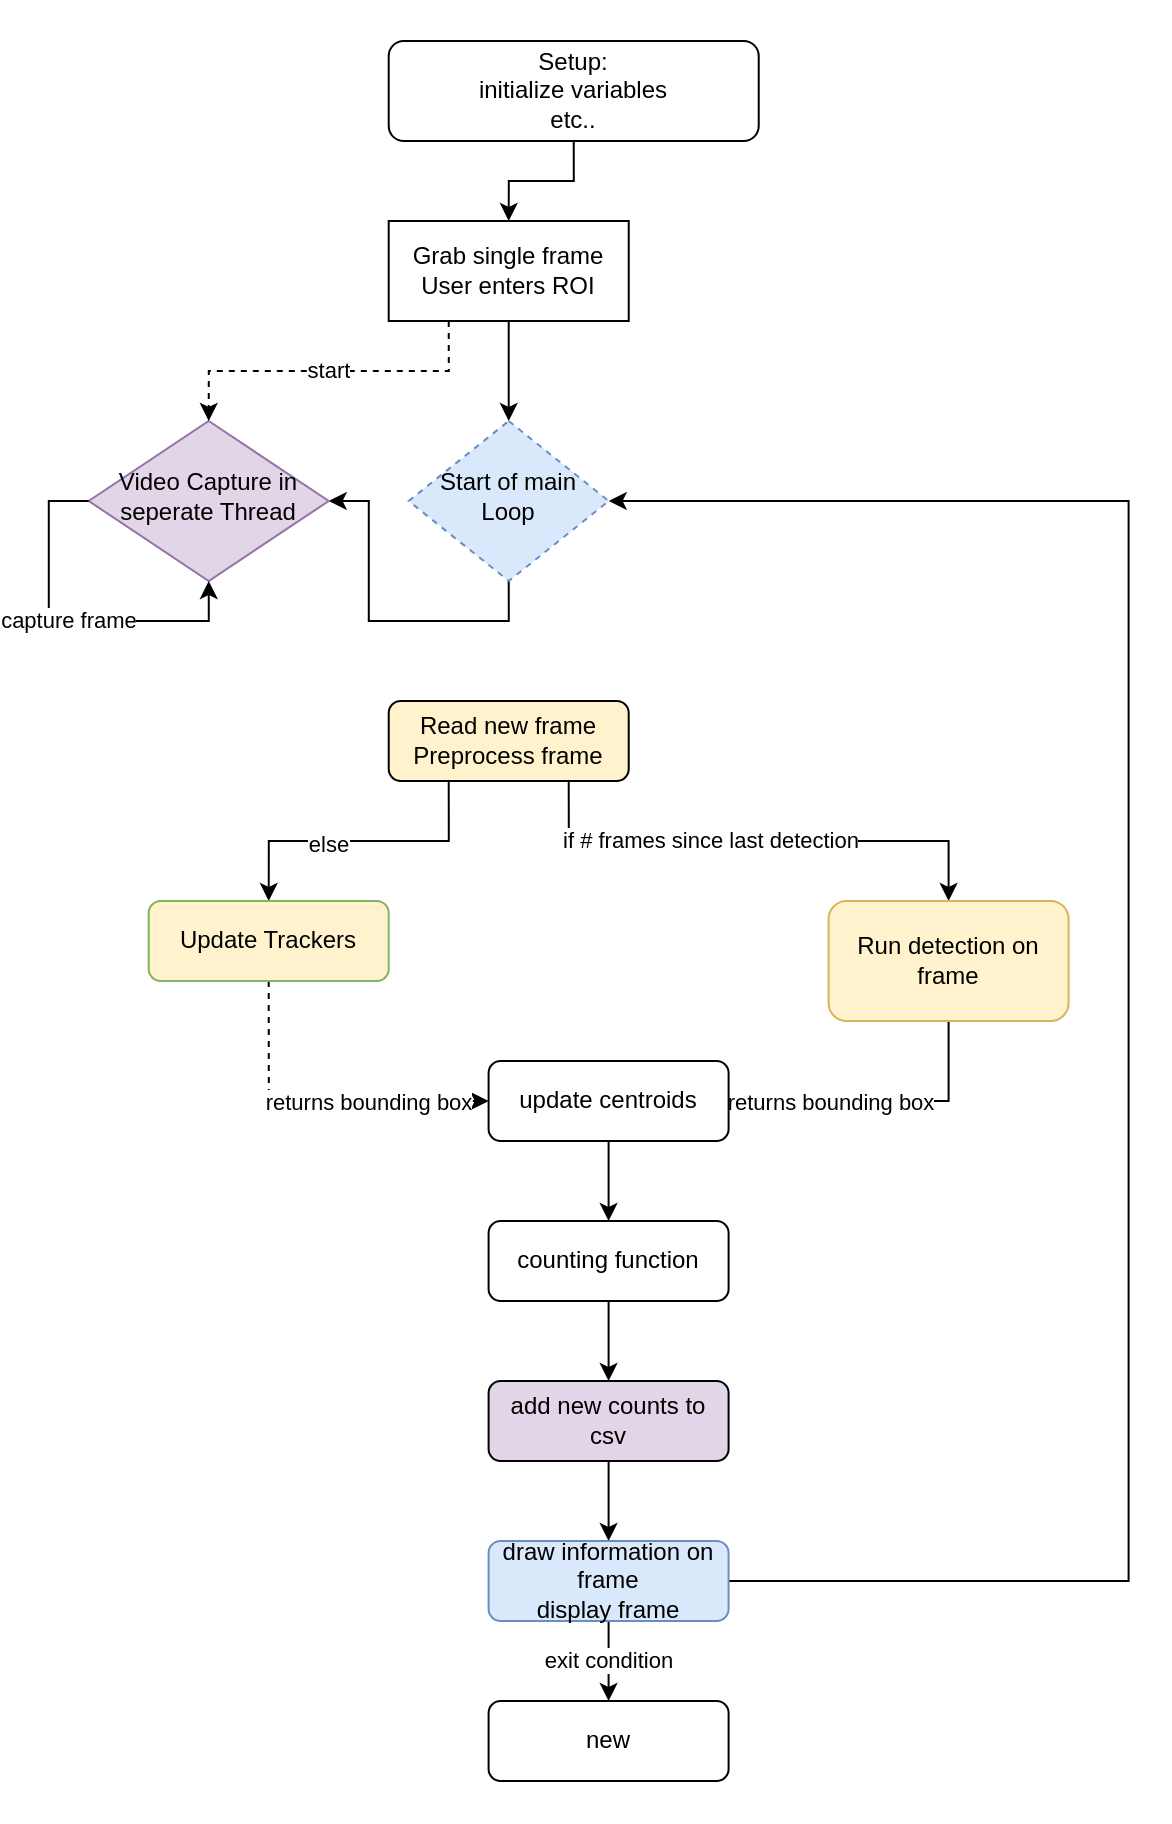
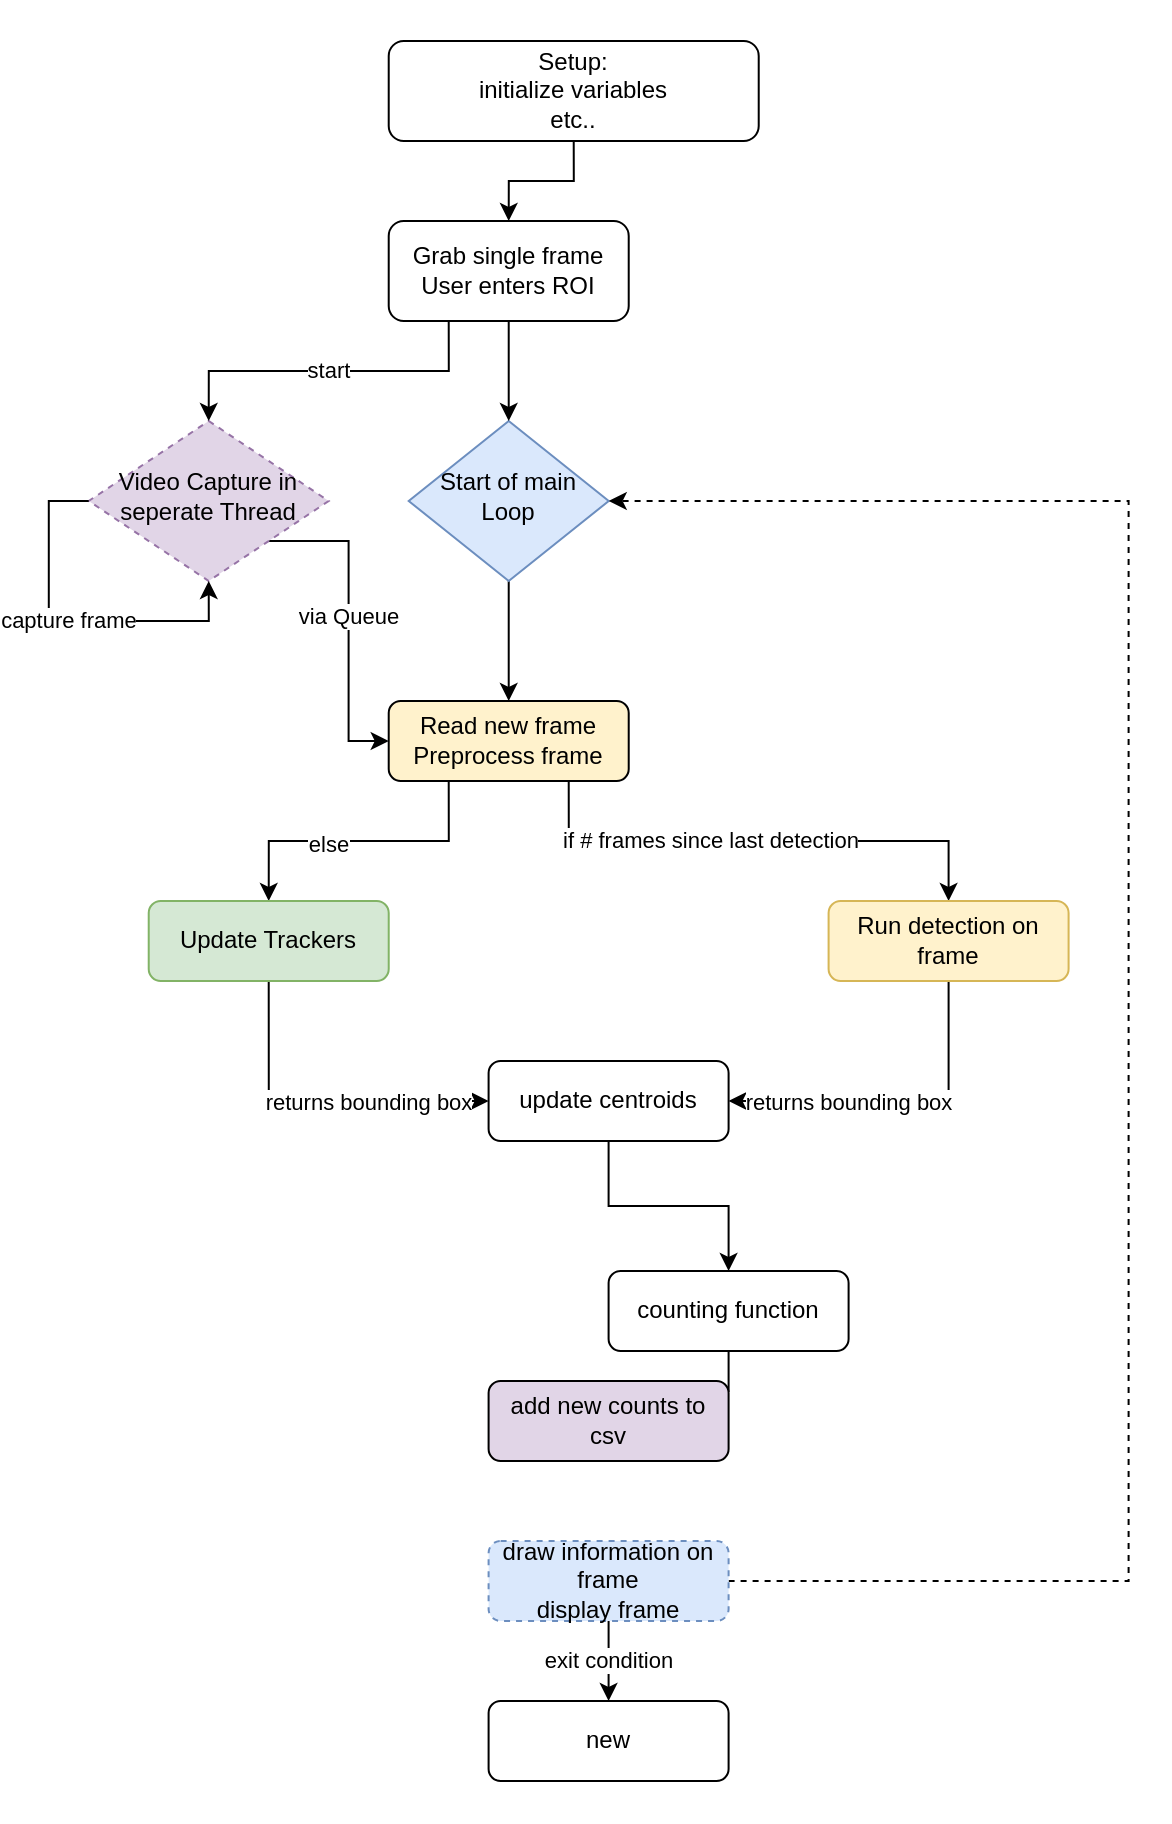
- <mxCell id="22" value="&lt;div&gt;Grab single frame&lt;/div&gt;&lt;div&gt;User enters ROI&lt;/div&gt;" style="whiteSpace=wrap;html=1;arcSize=15;rounded=0;" vertex="1" parent="1"><mxGeometry x="170.86" y="110" width="120" height="50" as="geometry" /></mxCell>
+ <mxCell id="22" value="&lt;div&gt;Grab single frame&lt;/div&gt;&lt;div&gt;User enters ROI&lt;/div&gt;" style="rounded=1;whiteSpace=wrap;html=1;arcSize=15;" vertex="1" parent="1"><mxGeometry x="170.86" y="110" width="120" height="50" as="geometry" /></mxCell>
- <mxCell id="21" value="start" style="edgeStyle=orthogonalEdgeStyle;rounded=0;orthogonalLoop=1;jettySize=auto;html=1;exitX=0.25;exitY=1;exitDx=0;exitDy=0;entryX=0.5;entryY=0;entryDx=0;entryDy=0;dashed=1;" edge="1" parent="1" source="22" target="13"><mxGeometry relative="1" as="geometry" /></mxCell>
+ <mxCell id="21" value="start" style="edgeStyle=orthogonalEdgeStyle;rounded=0;orthogonalLoop=1;jettySize=auto;html=1;exitX=0.25;exitY=1;exitDx=0;exitDy=0;entryX=0.5;entryY=0;entryDx=0;entryDy=0;" edge="1" parent="1" source="22" target="13"><mxGeometry relative="1" as="geometry" /></mxCell>
- <mxCell id="13" value="&lt;div&gt;Video Capture in &lt;br&gt;&lt;/div&gt;&lt;div&gt;seperate Thread&lt;br&gt;&lt;/div&gt;" style="rhombus;whiteSpace=wrap;html=1;shadow=0;fontFamily=Helvetica;fontSize=12;align=center;strokeWidth=1;spacing=6;spacingTop=-4;fillColor=#e1d5e7;strokeColor=#9673a6;" parent="1" vertex="1"><mxGeometry x="20.86" y="210" width="120" height="80" as="geometry" /></mxCell>
+ <mxCell id="13" value="&lt;div&gt;Video Capture in &lt;br&gt;&lt;/div&gt;&lt;div&gt;seperate Thread&lt;br&gt;&lt;/div&gt;" style="rhombus;whiteSpace=wrap;html=1;shadow=0;fontFamily=Helvetica;fontSize=12;align=center;strokeWidth=1;spacing=6;spacingTop=-4;fillColor=#e1d5e7;strokeColor=#9673a6;dashed=1;" parent="1" vertex="1"><mxGeometry x="20.86" y="210" width="120" height="80" as="geometry" /></mxCell>
- <mxCell id="5" value="Start of main Loop" style="rhombus;whiteSpace=wrap;html=1;shadow=0;fontFamily=Helvetica;fontSize=12;align=center;strokeWidth=1;spacing=6;spacingTop=-4;fillColor=#dae8fc;strokeColor=#6c8ebf;dashed=1;" parent="1" vertex="1"><mxGeometry x="180.86" y="210" width="100" height="80" as="geometry" /></mxCell>
+ <mxCell id="5" value="Start of main Loop" style="rhombus;whiteSpace=wrap;html=1;shadow=0;fontFamily=Helvetica;fontSize=12;align=center;strokeWidth=1;spacing=6;spacingTop=-4;fillColor=#dae8fc;strokeColor=#6c8ebf;" parent="1" vertex="1"><mxGeometry x="180.86" y="210" width="100" height="80" as="geometry" /></mxCell>
+ <mxCell id="11" style="edgeStyle=orthogonalEdgeStyle;rounded=0;orthogonalLoop=1;jettySize=auto;html=1;exitX=1;exitY=1;exitDx=0;exitDy=0;entryX=0;entryY=0.5;entryDx=0;entryDy=0;" edge="1" parent="1" source="13" target="10"><mxGeometry relative="1" as="geometry"><Array as="points"><mxPoint x="150.8" y="270" /><mxPoint x="150.8" y="370" /></Array></mxGeometry></mxCell>
+ <mxCell id="12" value="via Queue" style="edgeLabel;html=1;align=center;verticalAlign=middle;resizable=0;points=[];" vertex="1" connectable="0" parent="11"><mxGeometry x="-0.035" relative="1" as="geometry"><mxPoint as="offset" /></mxGeometry></mxCell>
- <mxCell id="4" style="edgeStyle=orthogonalEdgeStyle;rounded=0;orthogonalLoop=1;jettySize=auto;html=1;exitX=0.5;exitY=1;exitDx=0;exitDy=0;" edge="1" parent="1" source="5" target="13"><mxGeometry relative="1" as="geometry" /></mxCell>
+ <mxCell id="4" style="edgeStyle=orthogonalEdgeStyle;rounded=0;orthogonalLoop=1;jettySize=auto;html=1;exitX=0.5;exitY=1;exitDx=0;exitDy=0;entryX=0.5;entryY=0;entryDx=0;entryDy=0;" edge="1" parent="1" source="5" target="10"><mxGeometry relative="1" as="geometry" /></mxCell>
- <mxCell id="16" value="Update Trackers" style="rounded=1;whiteSpace=wrap;html=1;fontSize=12;glass=0;strokeWidth=1;shadow=0;fillColor=#fff2cc;strokeColor=#82b366;" parent="1" vertex="1"><mxGeometry x="50.86" y="450" width="120" height="40" as="geometry" /></mxCell>
+ <mxCell id="16" value="Update Trackers" style="rounded=1;whiteSpace=wrap;html=1;fontSize=12;glass=0;strokeWidth=1;shadow=0;fillColor=#d5e8d4;strokeColor=#82b366;" parent="1" vertex="1"><mxGeometry x="50.86" y="450" width="120" height="40" as="geometry" /></mxCell>
- <mxCell id="19" value="Run detection on frame" style="rounded=1;whiteSpace=wrap;html=1;fontSize=12;glass=0;strokeWidth=1;shadow=0;fillColor=#fff2cc;strokeColor=#d6b656;" parent="1" vertex="1"><mxGeometry x="390.8" y="450" width="120" height="60" as="geometry" /></mxCell>
+ <mxCell id="19" value="Run detection on frame" style="rounded=1;whiteSpace=wrap;html=1;fontSize=12;glass=0;strokeWidth=1;shadow=0;fillColor=#fff2cc;strokeColor=#d6b656;" parent="1" vertex="1"><mxGeometry x="390.8" y="450" width="120" height="40" as="geometry" /></mxCell>
- <mxCell id="30" style="edgeStyle=orthogonalEdgeStyle;rounded=0;orthogonalLoop=1;jettySize=auto;html=1;exitX=1;exitY=0.5;exitDx=0;exitDy=0;entryX=1;entryY=0.5;entryDx=0;entryDy=0;" edge="1" parent="1" source="32" target="5"><mxGeometry relative="1" as="geometry"><Array as="points"><mxPoint x="540.8" y="790" /><mxPoint x="540.8" y="250" /></Array></mxGeometry></mxCell>
+ <mxCell id="30" style="edgeStyle=orthogonalEdgeStyle;rounded=0;orthogonalLoop=1;jettySize=auto;html=1;exitX=1;exitY=0.5;exitDx=0;exitDy=0;entryX=1;entryY=0.5;entryDx=0;entryDy=0;dashed=1;" edge="1" parent="1" source="32" target="5"><mxGeometry relative="1" as="geometry"><Array as="points"><mxPoint x="540.8" y="790" /><mxPoint x="540.8" y="250" /></Array></mxGeometry></mxCell>
- <mxCell id="14" style="edgeStyle=orthogonalEdgeStyle;rounded=0;orthogonalLoop=1;jettySize=auto;html=1;exitX=0.5;exitY=1;exitDx=0;exitDy=0;entryX=0;entryY=0.5;entryDx=0;entryDy=0;dashed=1;" edge="1" parent="1" source="16" target="25"><mxGeometry relative="1" as="geometry" /></mxCell>
+ <mxCell id="14" style="edgeStyle=orthogonalEdgeStyle;rounded=0;orthogonalLoop=1;jettySize=auto;html=1;exitX=0.5;exitY=1;exitDx=0;exitDy=0;entryX=0;entryY=0.5;entryDx=0;entryDy=0;" edge="1" parent="1" source="16" target="25"><mxGeometry relative="1" as="geometry" /></mxCell>
- <mxCell id="27" value="counting function" style="rounded=1;whiteSpace=wrap;html=1;" vertex="1" parent="1"><mxGeometry x="220.8" y="610" width="120" height="40" as="geometry" /></mxCell>
+ <mxCell id="27" value="counting function" style="rounded=1;whiteSpace=wrap;html=1;" vertex="1" parent="1"><mxGeometry x="280.8" y="635" width="120" height="40" as="geometry" /></mxCell>
- <mxCell id="28" style="edgeStyle=orthogonalEdgeStyle;rounded=0;orthogonalLoop=1;jettySize=auto;html=1;exitX=0.5;exitY=1;exitDx=0;exitDy=0;entryX=0.5;entryY=0;entryDx=0;entryDy=0;" edge="1" parent="1" source="29" target="32"><mxGeometry relative="1" as="geometry" /></mxCell>
- <mxCell id="32" value="&lt;div&gt;draw information on frame&lt;/div&gt;&lt;div&gt;display frame&lt;br&gt;&lt;/div&gt;" style="rounded=1;whiteSpace=wrap;html=1;fillColor=#dae8fc;strokeColor=#6c8ebf;" vertex="1" parent="1"><mxGeometry x="220.8" y="770" width="120" height="40" as="geometry" /></mxCell>
+ <mxCell id="32" value="&lt;div&gt;draw information on frame&lt;/div&gt;&lt;div&gt;display frame&lt;br&gt;&lt;/div&gt;" style="rounded=1;whiteSpace=wrap;html=1;fillColor=#dae8fc;strokeColor=#6c8ebf;dashed=1;" vertex="1" parent="1"><mxGeometry x="220.8" y="770" width="120" height="40" as="geometry" /></mxCell>
